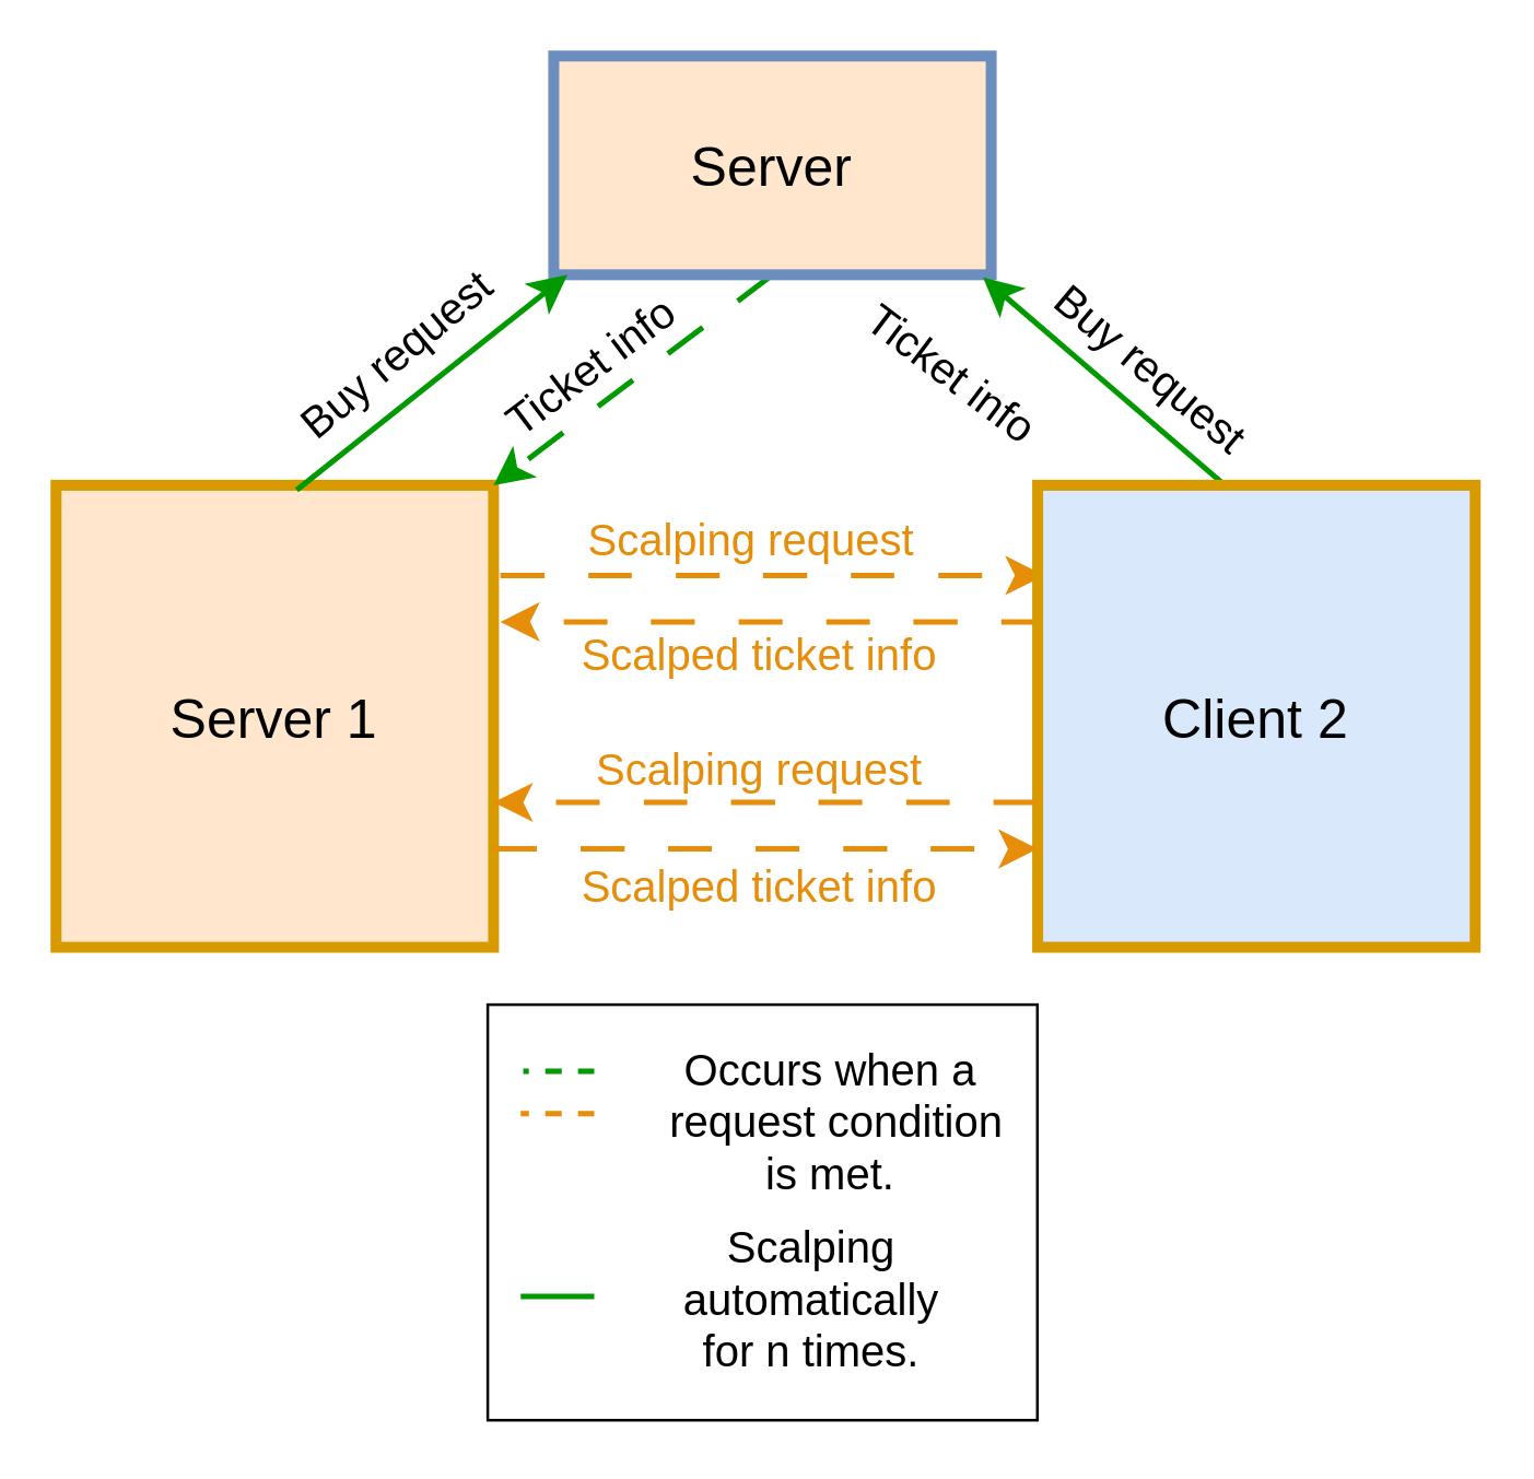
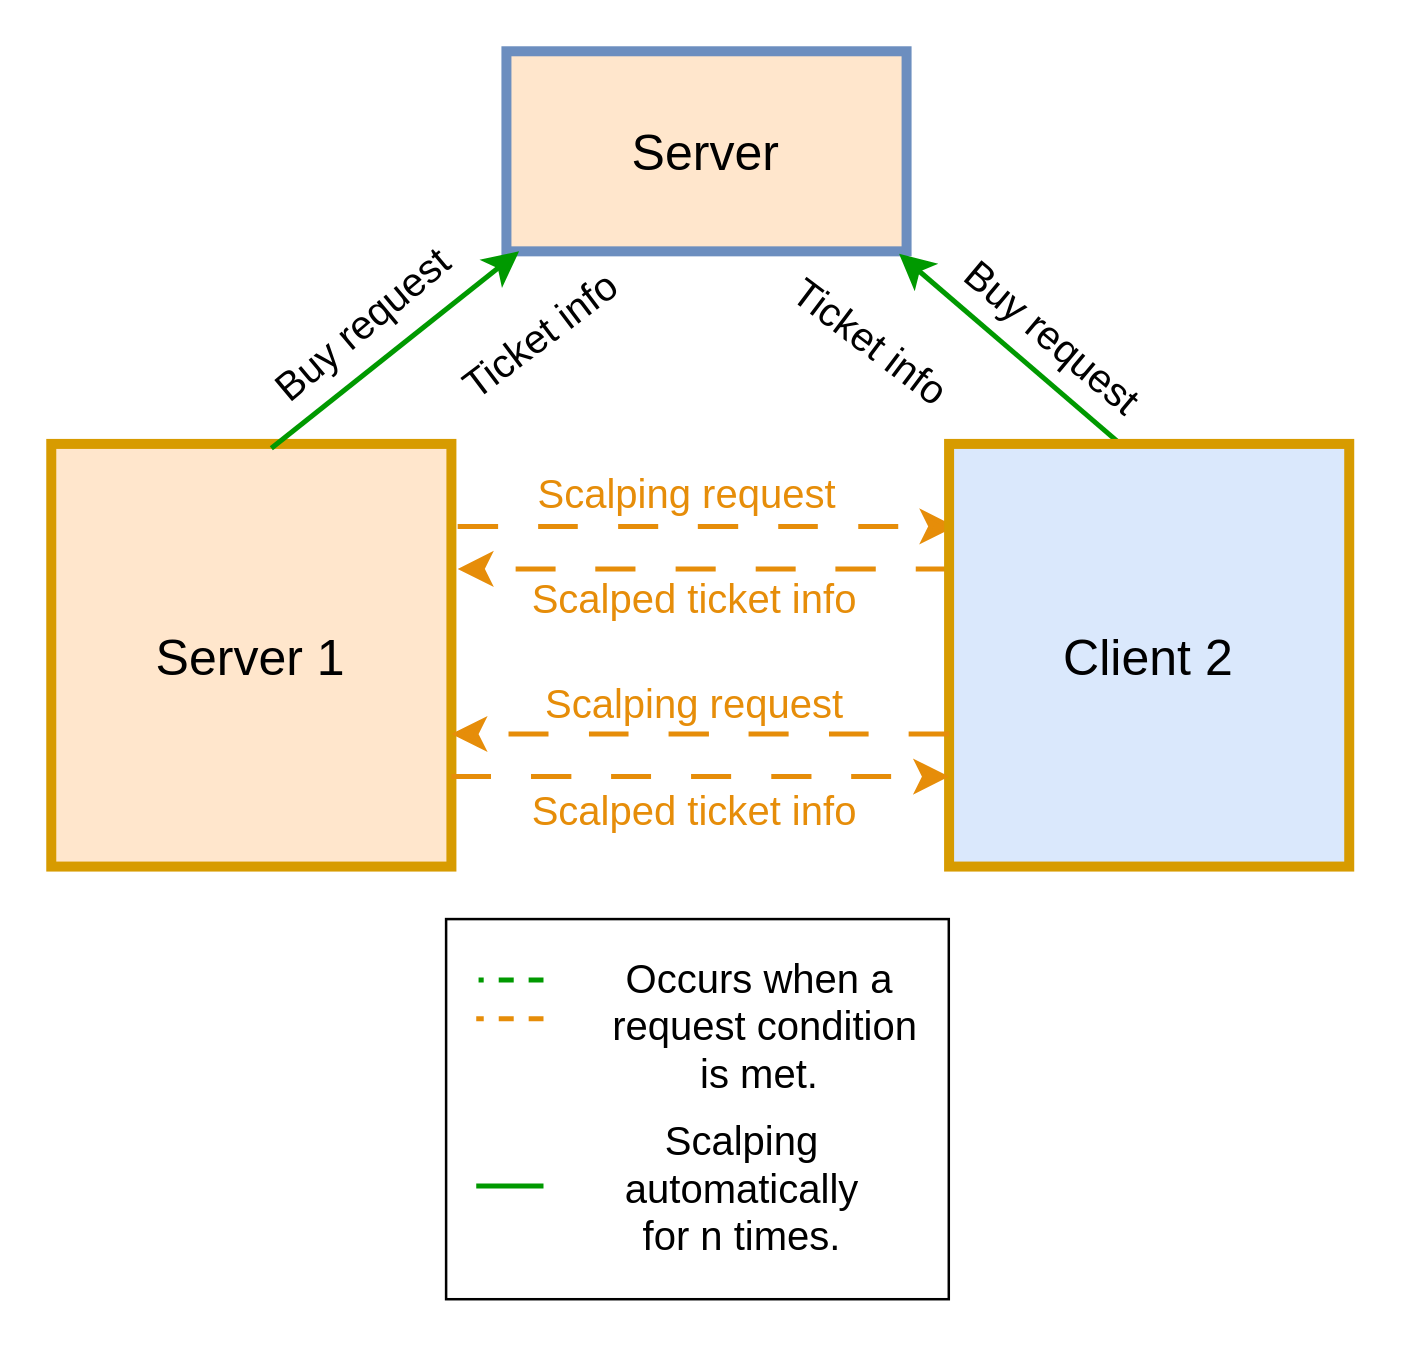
- <mxCell id="4" style="edgeStyle=none;curved=1;rounded=0;orthogonalLoop=1;jettySize=auto;html=1;entryX=1;entryY=0;entryDx=0;entryDy=0;fontSize=12;startSize=8;endSize=8;exitX=0.5;exitY=1;exitDx=0;exitDy=0;strokeWidth=2;dashed=1;dashPattern=8 8;strokeColor=#009900;" parent="1" source="5" target="3" edge="1"><mxGeometry relative="1" as="geometry" /></mxCell>
